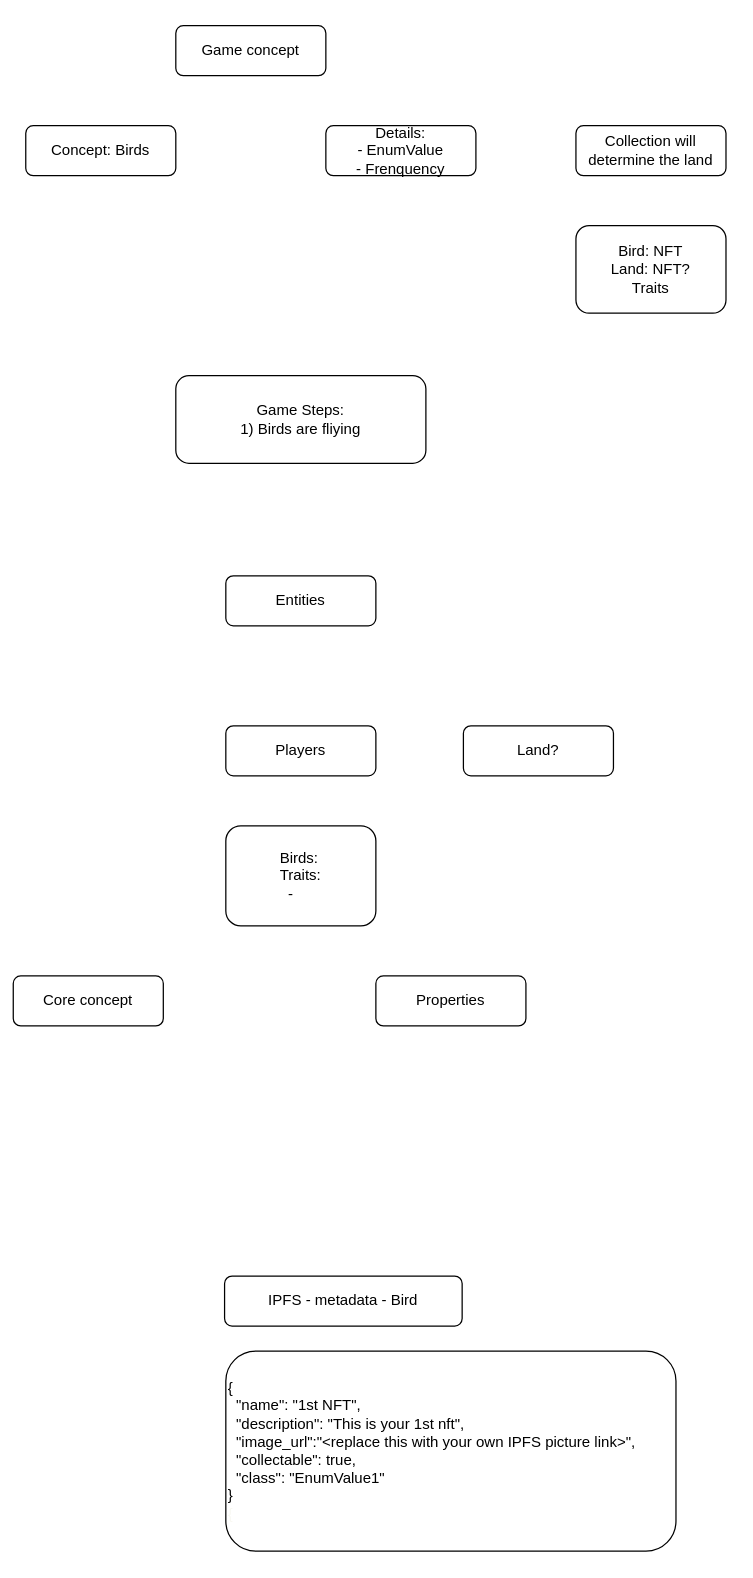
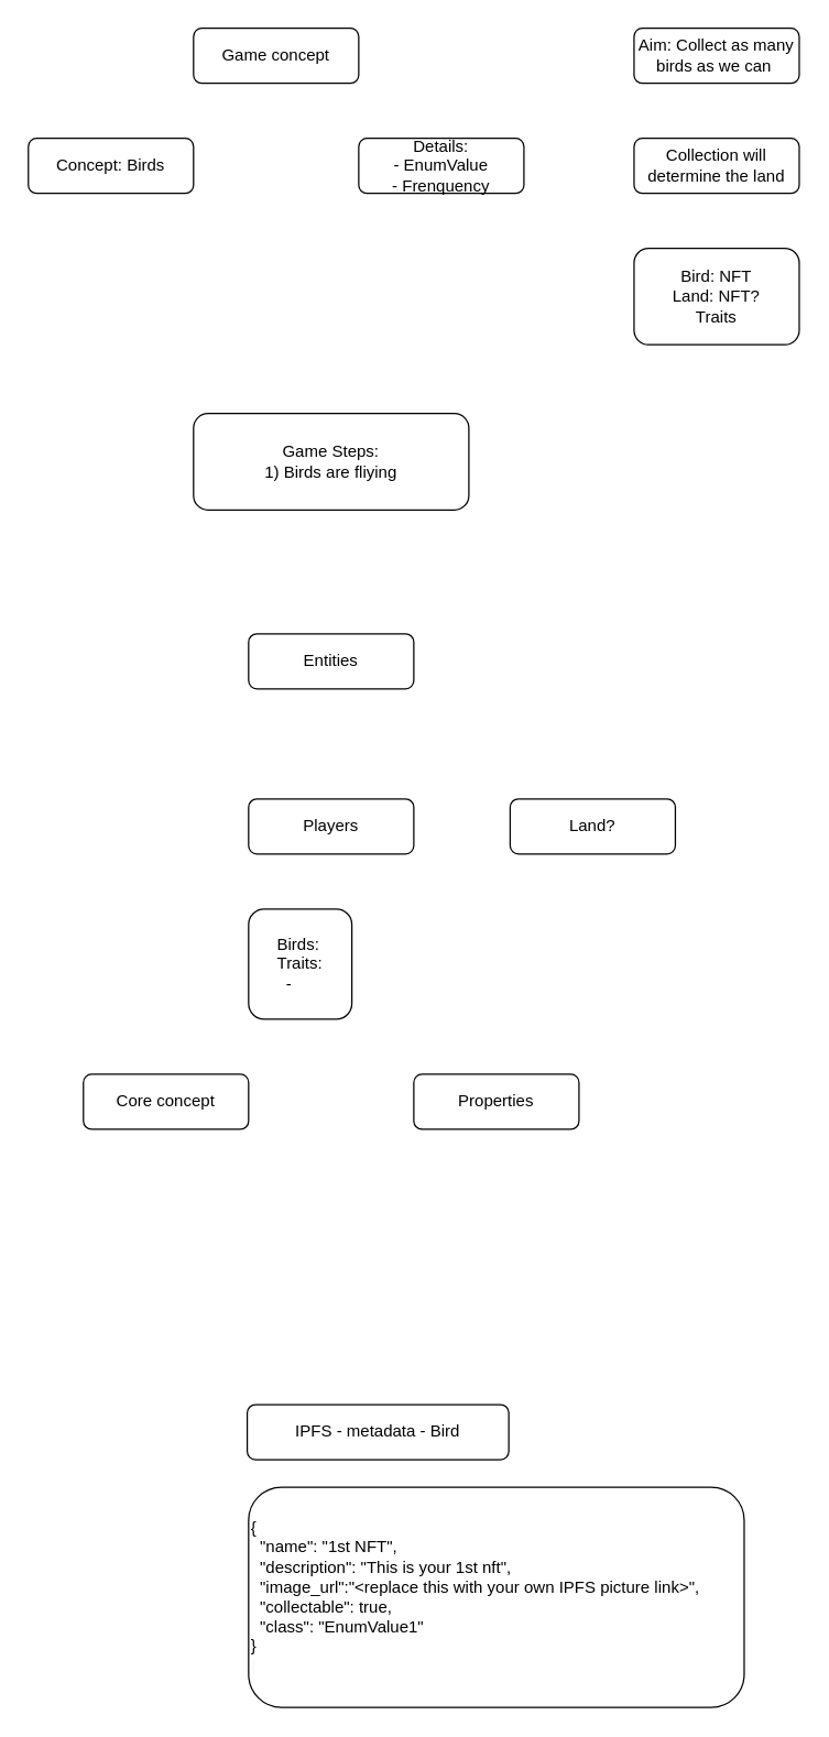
+ <mxCell id="5" value="Aim: Collect as many birds as we can&amp;nbsp;" style="rounded=1;whiteSpace=wrap;html=1;fontSize=12;glass=0;strokeWidth=1;shadow=0;" vertex="1" parent="1"><mxGeometry x="460" y="20" width="120" height="40" as="geometry" /></mxCell>
- <mxCell id="9" value="&lt;div style=&quot;text-align: left;&quot;&gt;&lt;span style=&quot;background-color: initial;&quot;&gt;Birds:&lt;/span&gt;&lt;/div&gt;&lt;div style=&quot;text-align: left;&quot;&gt;&lt;span style=&quot;background-color: initial;&quot;&gt;Traits:&lt;/span&gt;&lt;/div&gt;&lt;div style=&quot;text-align: left;&quot;&gt;&lt;span style=&quot;background-color: initial;&quot;&gt;&amp;nbsp; -&amp;nbsp;&lt;/span&gt;&lt;/div&gt;" style="rounded=1;whiteSpace=wrap;html=1;fontSize=12;glass=0;strokeWidth=1;shadow=0;" vertex="1" parent="1"><mxGeometry x="180" y="660" width="120" height="80" as="geometry" /></mxCell>
+ <mxCell id="9" value="&lt;div style=&quot;text-align: left;&quot;&gt;&lt;span style=&quot;background-color: initial;&quot;&gt;Birds:&lt;/span&gt;&lt;/div&gt;&lt;div style=&quot;text-align: left;&quot;&gt;&lt;span style=&quot;background-color: initial;&quot;&gt;Traits:&lt;/span&gt;&lt;/div&gt;&lt;div style=&quot;text-align: left;&quot;&gt;&lt;span style=&quot;background-color: initial;&quot;&gt;&amp;nbsp; -&amp;nbsp;&lt;/span&gt;&lt;/div&gt;" style="rounded=1;whiteSpace=wrap;html=1;fontSize=12;glass=0;strokeWidth=1;shadow=0;" vertex="1" parent="1"><mxGeometry x="180" y="660" width="75" height="80" as="geometry" /></mxCell>
- <mxCell id="10" value="Core concept" style="rounded=1;whiteSpace=wrap;html=1;fontSize=12;glass=0;strokeWidth=1;shadow=0;" vertex="1" parent="1"><mxGeometry x="10" y="780" width="120" height="40" as="geometry" /></mxCell>
+ <mxCell id="10" value="Core concept" style="rounded=1;whiteSpace=wrap;html=1;fontSize=12;glass=0;strokeWidth=1;shadow=0;" vertex="1" parent="1"><mxGeometry x="60" y="780" width="120" height="40" as="geometry" /></mxCell>
